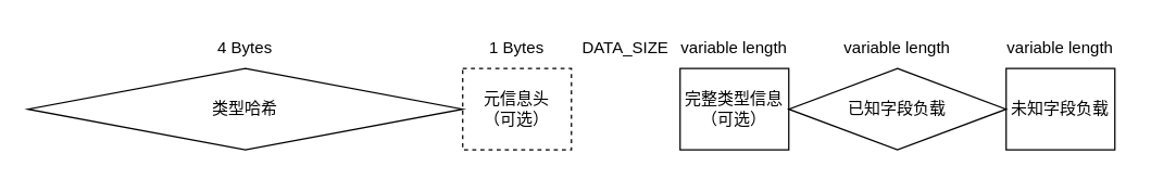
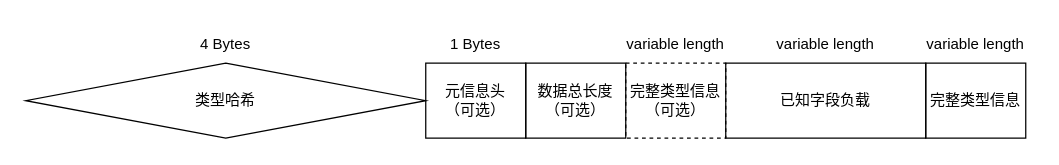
- <mxCell id="8" value="DATA_SIZE" style="text;html=1;strokeColor=none;fillColor=none;align=center;verticalAlign=middle;whiteSpace=wrap;rounded=0;" parent="1" vertex="1"><mxGeometry x="430" y="20" width="60" height="30" as="geometry" /></mxCell>
- <mxCell id="5" value="元信息头&lt;br&gt;（可选）" style="rounded=0;whiteSpace=wrap;html=1;fillColor=none;dashed=1;" parent="1" vertex="1"><mxGeometry x="340" y="50" width="80" height="60" as="geometry" /></mxCell>
+ <mxCell id="5" value="元信息头&lt;br&gt;（可选）" style="rounded=0;whiteSpace=wrap;html=1;fillColor=none;" parent="1" vertex="1"><mxGeometry x="340" y="50" width="80" height="60" as="geometry" /></mxCell>
+ <mxCell id="7" value="数据总长度&lt;br&gt;（可选）" style="rounded=0;whiteSpace=wrap;html=1;fillColor=none;" parent="1" vertex="1"><mxGeometry x="420" y="50" width="80" height="60" as="geometry" /></mxCell>
- <mxCell id="6" value="完整类型信息&lt;br&gt;（可选）" style="rounded=0;whiteSpace=wrap;html=1;fillColor=none;" parent="1" vertex="1"><mxGeometry x="500" y="50" width="80" height="60" as="geometry" /></mxCell>
+ <mxCell id="6" value="完整类型信息&lt;br&gt;（可选）" style="rounded=0;whiteSpace=wrap;html=1;fillColor=none;dashed=1;" parent="1" vertex="1"><mxGeometry x="500" y="50" width="80" height="60" as="geometry" /></mxCell>
- <mxCell id="9" value="已知字段负载" style="rhombus;whiteSpace=wrap;html=1;fillColor=none;" parent="1" vertex="1"><mxGeometry x="580" y="50" width="160" height="60" as="geometry" /></mxCell>
+ <mxCell id="9" value="已知字段负载" style="rounded=0;whiteSpace=wrap;html=1;fillColor=none;" parent="1" vertex="1"><mxGeometry x="580" y="50" width="160" height="60" as="geometry" /></mxCell>
- <mxCell id="11" value="未知字段负载" style="rounded=0;whiteSpace=wrap;html=1;fillColor=none;" parent="1" vertex="1"><mxGeometry x="740" y="50" width="80" height="60" as="geometry" /></mxCell>
+ <mxCell id="11" value="完整类型信息" style="rounded=0;whiteSpace=wrap;html=1;fillColor=none;" parent="1" vertex="1"><mxGeometry x="740" y="50" width="80" height="60" as="geometry" /></mxCell>
